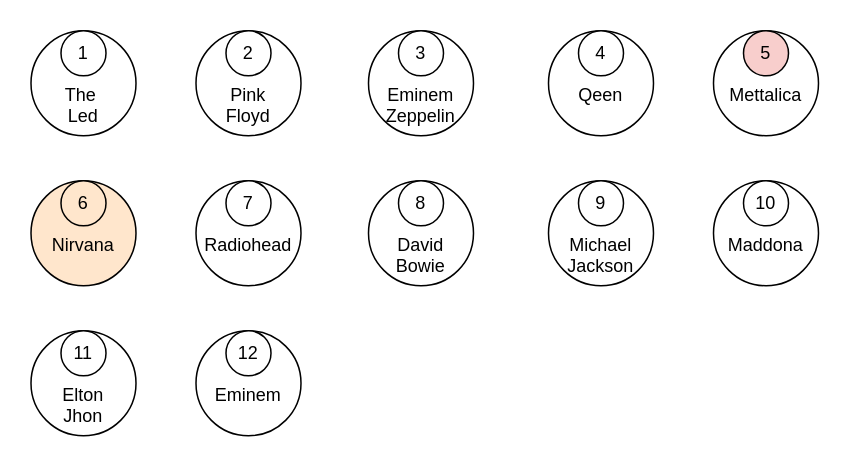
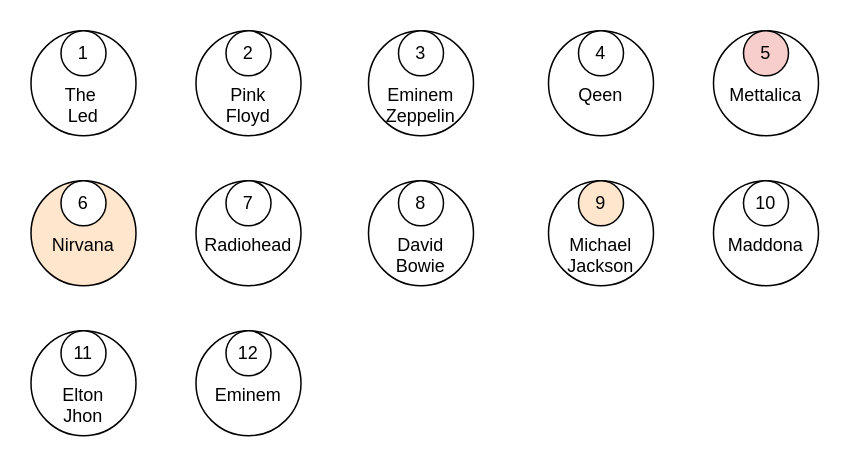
- <mxCell id="13" value="&lt;font style=&quot;font-size: 12px;&quot;&gt;6&lt;/font&gt;" style="ellipse;whiteSpace=wrap;html=1;aspect=fixed;fillColor=#ffe6cc;" parent="1" vertex="1"><mxGeometry x="40" y="120" width="30" height="30" as="geometry" /></mxCell>
+ <mxCell id="13" value="&lt;font style=&quot;font-size: 12px;&quot;&gt;6&lt;/font&gt;" style="ellipse;whiteSpace=wrap;html=1;aspect=fixed;" parent="1" vertex="1"><mxGeometry x="40" y="120" width="30" height="30" as="geometry" /></mxCell>
- <mxCell id="19" value="&lt;font style=&quot;font-size: 12px;&quot;&gt;9&lt;/font&gt;" style="ellipse;whiteSpace=wrap;html=1;aspect=fixed;" parent="1" vertex="1"><mxGeometry x="385" y="120" width="30" height="30" as="geometry" /></mxCell>
+ <mxCell id="19" value="&lt;font style=&quot;font-size: 12px;&quot;&gt;9&lt;/font&gt;" style="ellipse;whiteSpace=wrap;html=1;aspect=fixed;fillColor=#ffe6cc;" parent="1" vertex="1"><mxGeometry x="385" y="120" width="30" height="30" as="geometry" /></mxCell>
